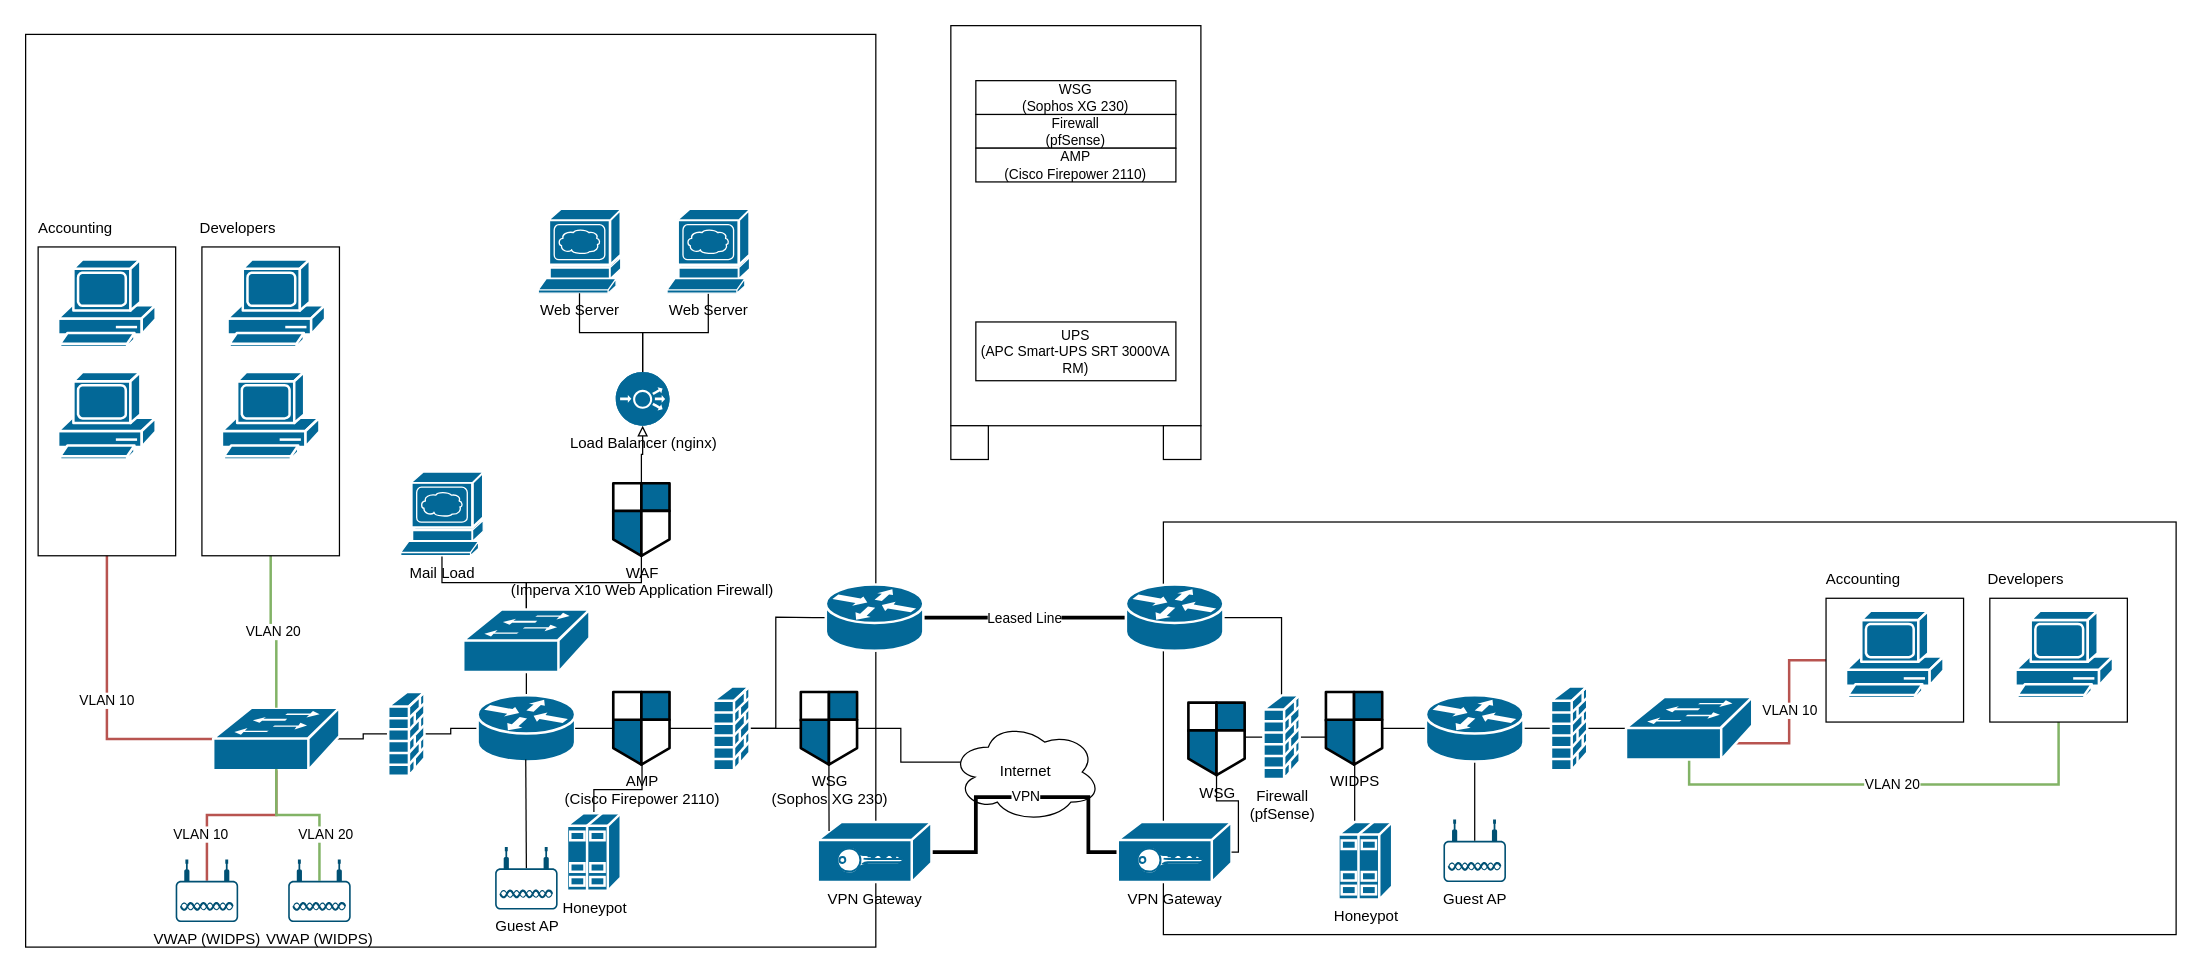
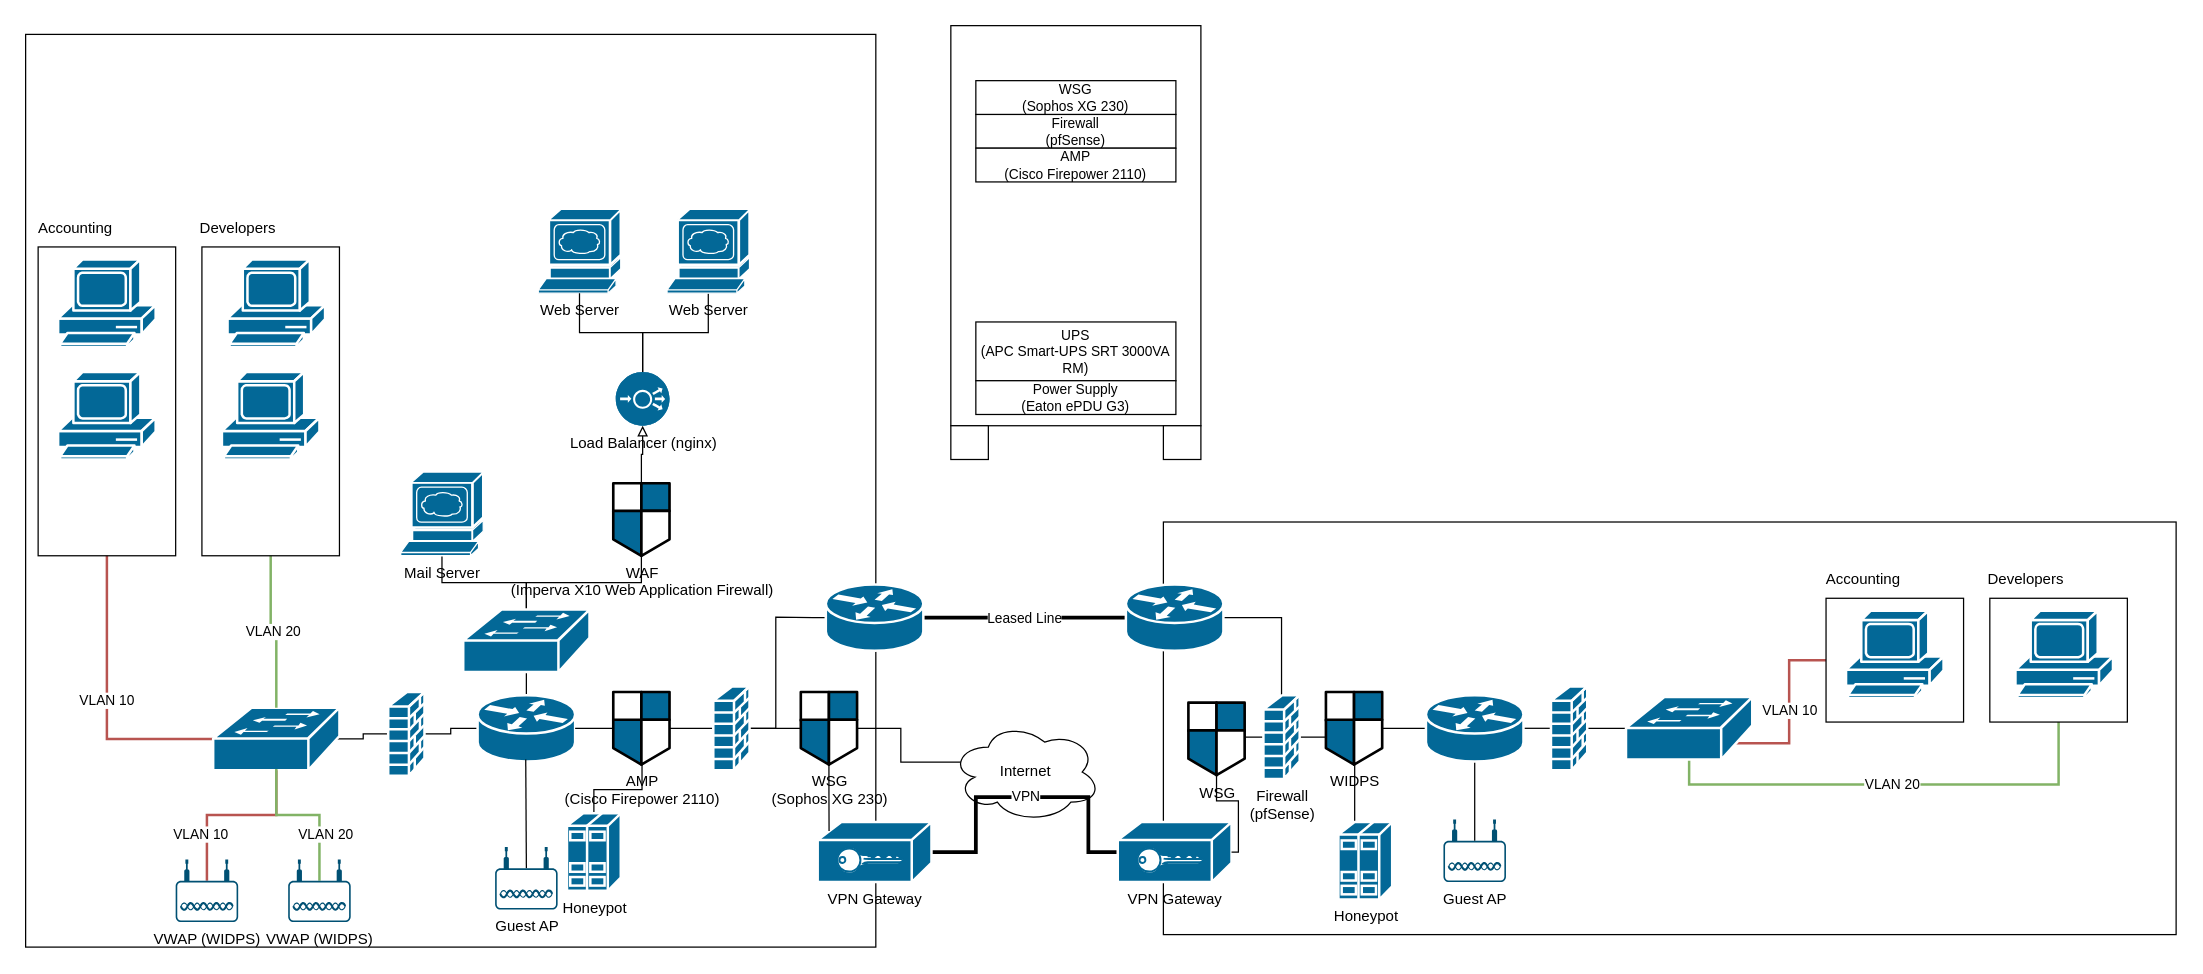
+ <mxCell id="84" value="Power Supply&lt;br&gt;(Eaton ePDU G3)" style="rounded=0;whiteSpace=wrap;html=1;fontSize=11;" vertex="1" parent="1"><mxGeometry x="780" y="304" width="160" height="27" as="geometry" /></mxCell>
- <mxCell id="30" value="Mail Load" style="shape=mxgraph.cisco.servers.www_server;sketch=0;html=1;pointerEvents=1;dashed=0;fillColor=#036897;strokeColor=#ffffff;strokeWidth=2;verticalLabelPosition=bottom;verticalAlign=top;align=center;outlineConnect=0;" vertex="1" parent="1"><mxGeometry x="320" y="377" width="66" height="67" as="geometry" /></mxCell>
+ <mxCell id="30" value="Mail Server" style="shape=mxgraph.cisco.servers.www_server;sketch=0;html=1;pointerEvents=1;dashed=0;fillColor=#036897;strokeColor=#ffffff;strokeWidth=2;verticalLabelPosition=bottom;verticalAlign=top;align=center;outlineConnect=0;" vertex="1" parent="1"><mxGeometry x="320" y="377" width="66" height="67" as="geometry" /></mxCell>
